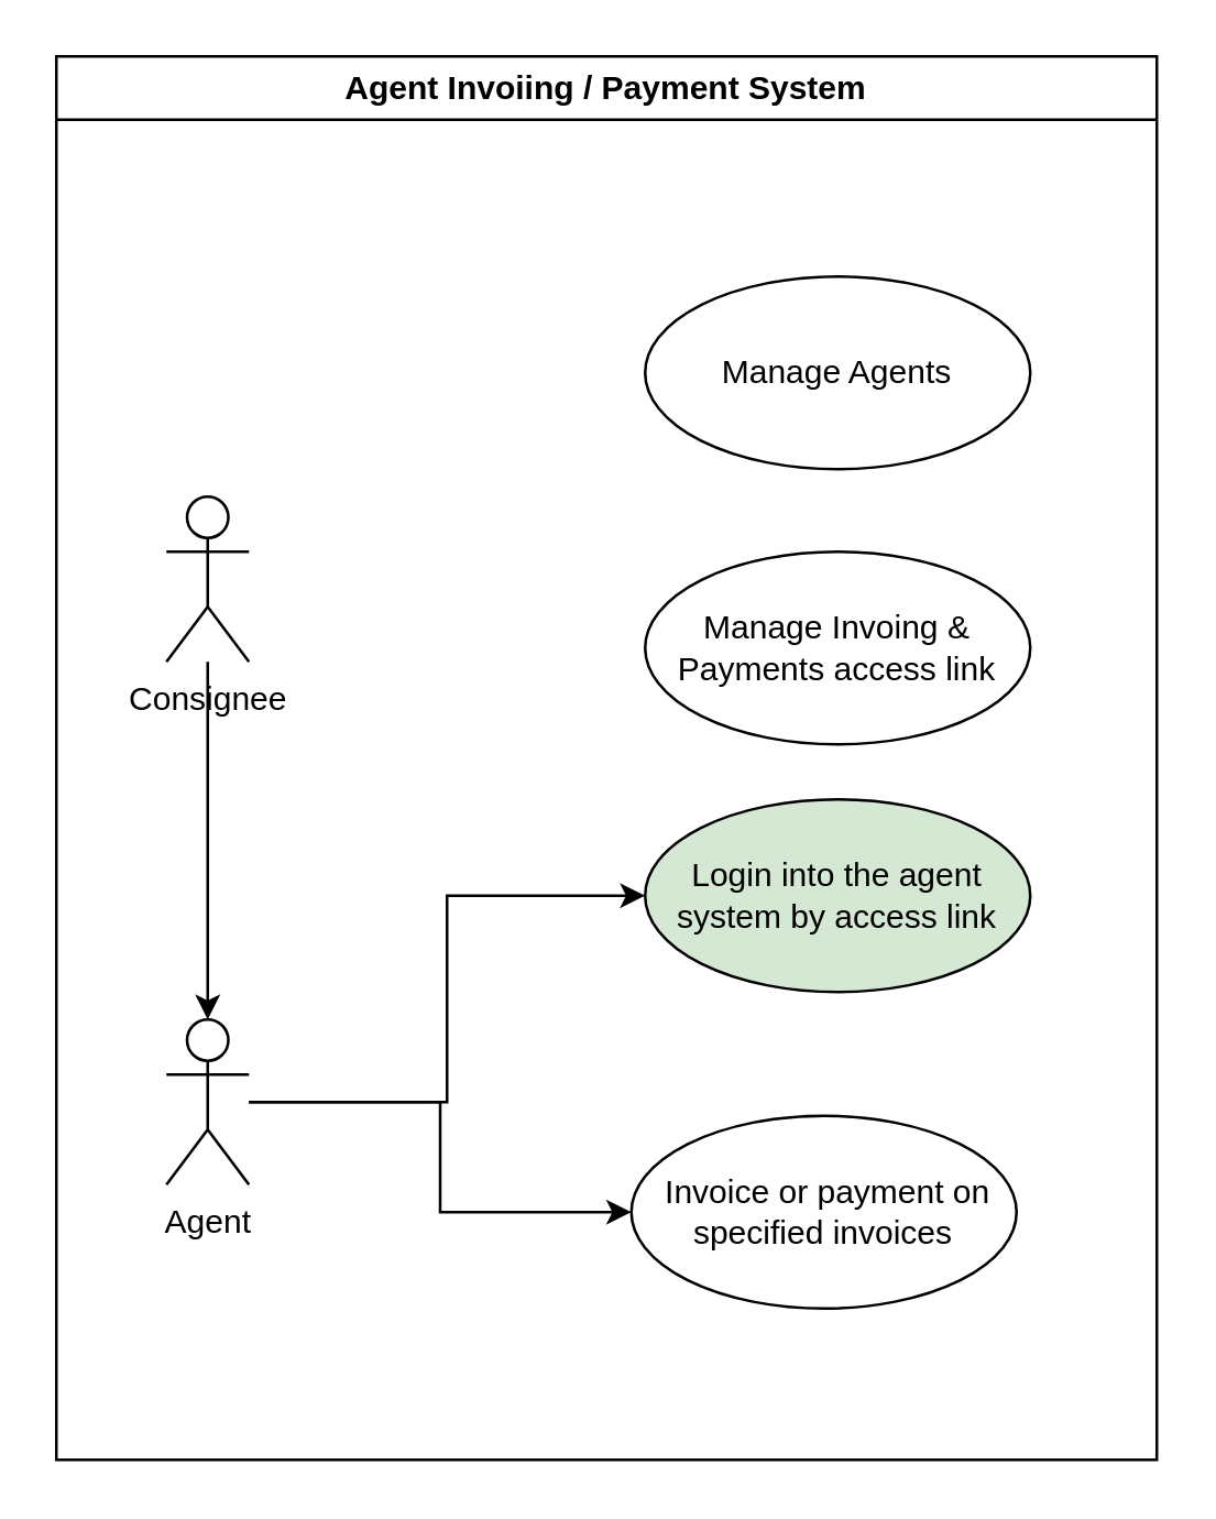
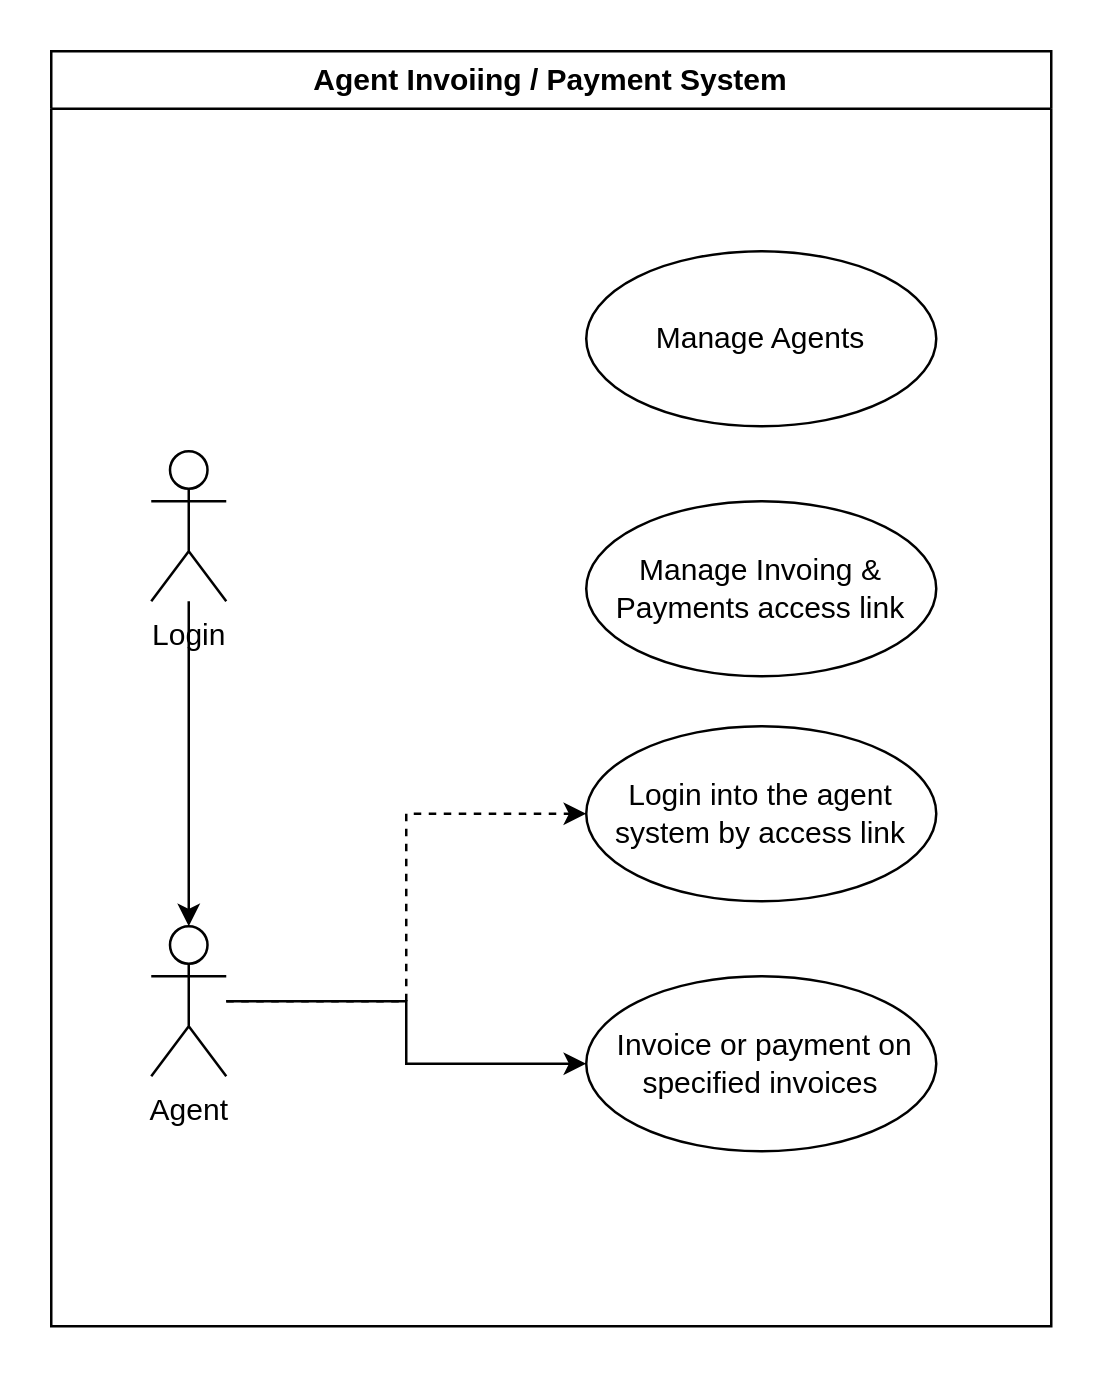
- <mxCell id="4" value="Consignee" style="shape=umlActor;verticalLabelPosition=bottom;verticalAlign=top;html=1;" parent="1" vertex="1"><mxGeometry x="60" y="180" width="30" height="60" as="geometry" /></mxCell>
+ <mxCell id="4" value="Login" style="shape=umlActor;verticalLabelPosition=bottom;verticalAlign=top;html=1;" parent="1" vertex="1"><mxGeometry x="60" y="180" width="30" height="60" as="geometry" /></mxCell>
- <mxCell id="6" value="&lt;div class=&quot;lake-content&quot;&gt;Login into the agent system by access link&lt;/div&gt;" style="ellipse;whiteSpace=wrap;html=1;fillColor=#d5e8d4;" vertex="1" parent="1"><mxGeometry x="234" y="290" width="140" height="70" as="geometry" /></mxCell>
+ <mxCell id="6" value="&lt;div class=&quot;lake-content&quot;&gt;Login into the agent system by access link&lt;/div&gt;" style="ellipse;whiteSpace=wrap;html=1;" vertex="1" parent="1"><mxGeometry x="234" y="290" width="140" height="70" as="geometry" /></mxCell>
- <mxCell id="7" style="edgeStyle=orthogonalEdgeStyle;rounded=0;orthogonalLoop=1;jettySize=auto;html=1;entryX=0;entryY=0.5;entryDx=0;entryDy=0;" edge="1" parent="1" source="9" target="6"><mxGeometry relative="1" as="geometry" /></mxCell>
+ <mxCell id="7" style="edgeStyle=orthogonalEdgeStyle;rounded=0;orthogonalLoop=1;jettySize=auto;html=1;entryX=0;entryY=0.5;entryDx=0;entryDy=0;dashed=1;" edge="1" parent="1" source="9" target="6"><mxGeometry relative="1" as="geometry" /></mxCell>
- <mxCell id="10" value="&lt;div class=&quot;lake-content&quot;&gt;&amp;nbsp;Invoice or payment on specified invoices&lt;/div&gt;" style="ellipse;whiteSpace=wrap;html=1;" vertex="1" parent="1"><mxGeometry x="229" y="405" width="140" height="70" as="geometry" /></mxCell>
+ <mxCell id="10" value="&lt;div class=&quot;lake-content&quot;&gt;&amp;nbsp;Invoice or payment on specified invoices&lt;/div&gt;" style="ellipse;whiteSpace=wrap;html=1;" vertex="1" parent="1"><mxGeometry x="234" y="390" width="140" height="70" as="geometry" /></mxCell>
